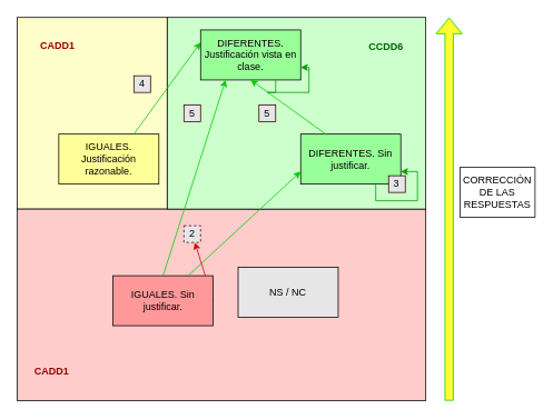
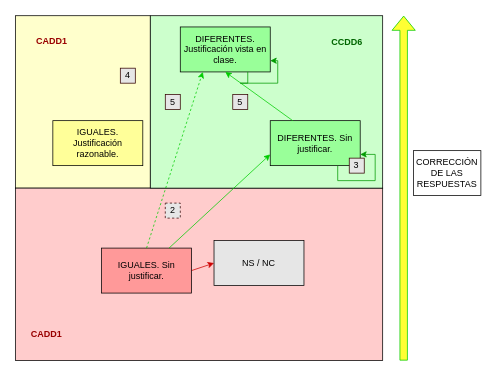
- <mxCell id="8" value="" style="endArrow=classic;html=1;rounded=0;entryX=0;entryY=0.25;entryDx=0;entryDy=0;exitX=0.75;exitY=0;exitDx=0;exitDy=0;strokeColor=#00CC00;" parent="1" source="6" target="18" edge="1"><mxGeometry width="50" height="50" relative="1" as="geometry"><mxPoint x="60" y="160" as="sourcePoint" /><mxPoint x="446" y="64.25" as="targetPoint" /></mxGeometry></mxCell>
- <mxCell id="19" value="" style="endArrow=classic;html=1;rounded=0;entryX=0.25;entryY=1;entryDx=0;entryDy=0;exitX=0.5;exitY=0;exitDx=0;exitDy=0;strokeColor=#00CC00;" edge="1" parent="1" source="7" target="18"><mxGeometry width="50" height="50" relative="1" as="geometry"><mxPoint x="180" y="242.5" as="sourcePoint" /><mxPoint x="270" y="137.5" as="targetPoint" /></mxGeometry></mxCell>
+ <mxCell id="19" value="" style="endArrow=classic;html=1;rounded=0;entryX=0.25;entryY=1;entryDx=0;entryDy=0;exitX=0.5;exitY=0;exitDx=0;exitDy=0;strokeColor=#00CC00;dashed=1;" edge="1" parent="1" source="7" target="18"><mxGeometry width="50" height="50" relative="1" as="geometry"><mxPoint x="180" y="242.5" as="sourcePoint" /><mxPoint x="270" y="137.5" as="targetPoint" /></mxGeometry></mxCell>
- <mxCell id="5" style="edgeStyle=none;rounded=0;orthogonalLoop=1;jettySize=auto;html=1;strokeColor=#CC0000;exitX=1;exitY=0.5;exitDx=0;exitDy=0;" parent="1" source="7" target="9" edge="1"><mxGeometry relative="1" as="geometry"><mxPoint x="260" y="221.5" as="sourcePoint" /></mxGeometry></mxCell>
+ <mxCell id="5" style="edgeStyle=none;rounded=0;orthogonalLoop=1;jettySize=auto;html=1;entryX=0;entryY=0.5;entryDx=0;entryDy=0;strokeColor=#CC0000;exitX=1;exitY=0.5;exitDx=0;exitDy=0;" parent="1" source="7" target="16" edge="1"><mxGeometry relative="1" as="geometry"><mxPoint x="260" y="221.5" as="sourcePoint" /></mxGeometry></mxCell>
